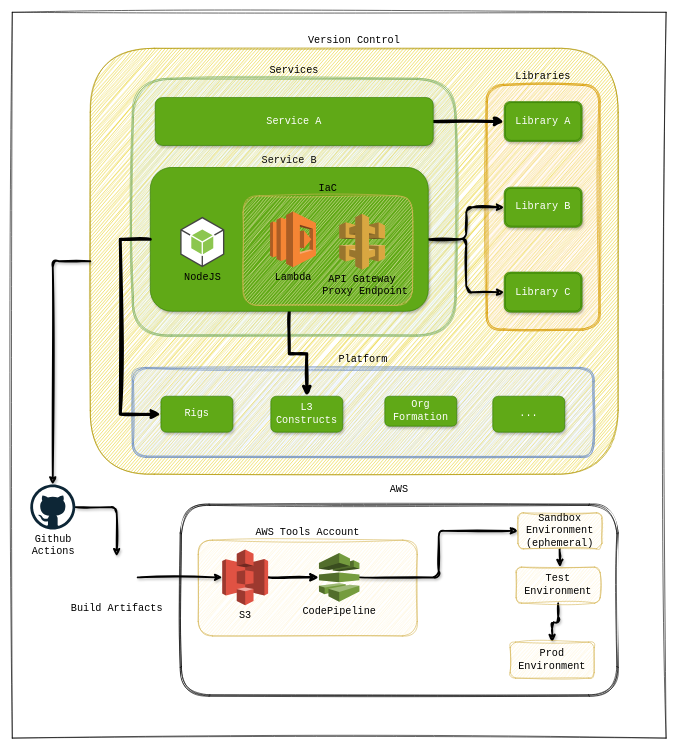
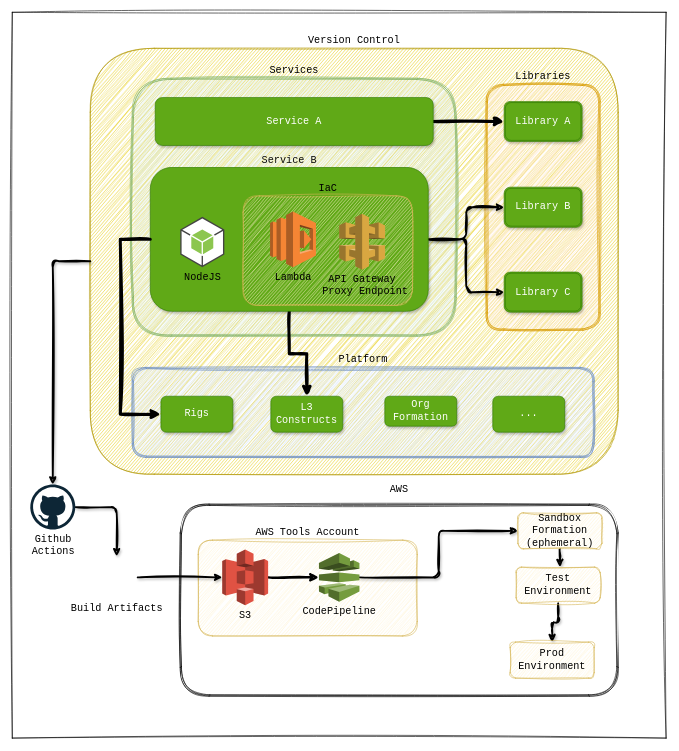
- <mxCell id="31" value="&lt;div style=&quot;font-size: 17px;&quot;&gt;Sandbox Environment&lt;/div&gt;&lt;div style=&quot;font-size: 17px;&quot;&gt;(ephemeral)&lt;br style=&quot;font-size: 17px;&quot;&gt;&lt;/div&gt;" style="rounded=1;whiteSpace=wrap;html=1;fillColor=#fff2cc;strokeColor=#d6b656;sketch=1;curveFitting=1;jiggle=2;fontFamily=Courier New;fontSize=17;" vertex="1" parent="1"><mxGeometry x="863" y="854.5" width="140" height="60" as="geometry" /></mxCell>
+ <mxCell id="31" value="&lt;div style=&quot;font-size: 17px;&quot;&gt;Sandbox Formation&lt;/div&gt;&lt;div style=&quot;font-size: 17px;&quot;&gt;(ephemeral)&lt;br style=&quot;font-size: 17px;&quot;&gt;&lt;/div&gt;" style="rounded=1;whiteSpace=wrap;html=1;fillColor=#fff2cc;strokeColor=#d6b656;sketch=1;curveFitting=1;jiggle=2;fontFamily=Courier New;fontSize=17;" vertex="1" parent="1"><mxGeometry x="863" y="854.5" width="140" height="60" as="geometry" /></mxCell>
